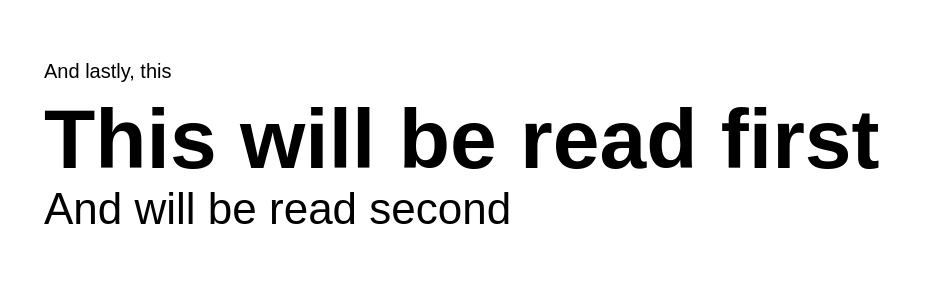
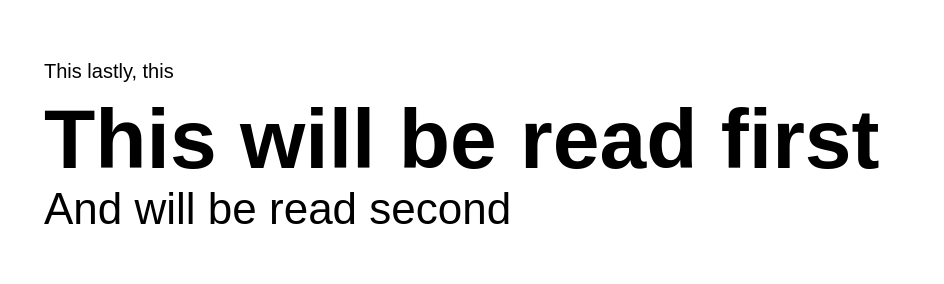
- <mxCell id="3" value="&lt;font style=&quot;font-size: 10px;&quot;&gt;And lastly, this&lt;/font&gt;" style="text;html=1;strokeColor=none;fillColor=none;align=left;verticalAlign=middle;whiteSpace=wrap;rounded=0;" parent="1" vertex="1"><mxGeometry x="20" y="20" width="80" height="30" as="geometry" /></mxCell>
+ <mxCell id="3" value="&lt;font style=&quot;font-size: 10px;&quot;&gt;This lastly, this&lt;/font&gt;" style="text;html=1;strokeColor=none;fillColor=none;align=left;verticalAlign=middle;whiteSpace=wrap;rounded=0;" parent="1" vertex="1"><mxGeometry x="20" y="20" width="80" height="30" as="geometry" /></mxCell>
